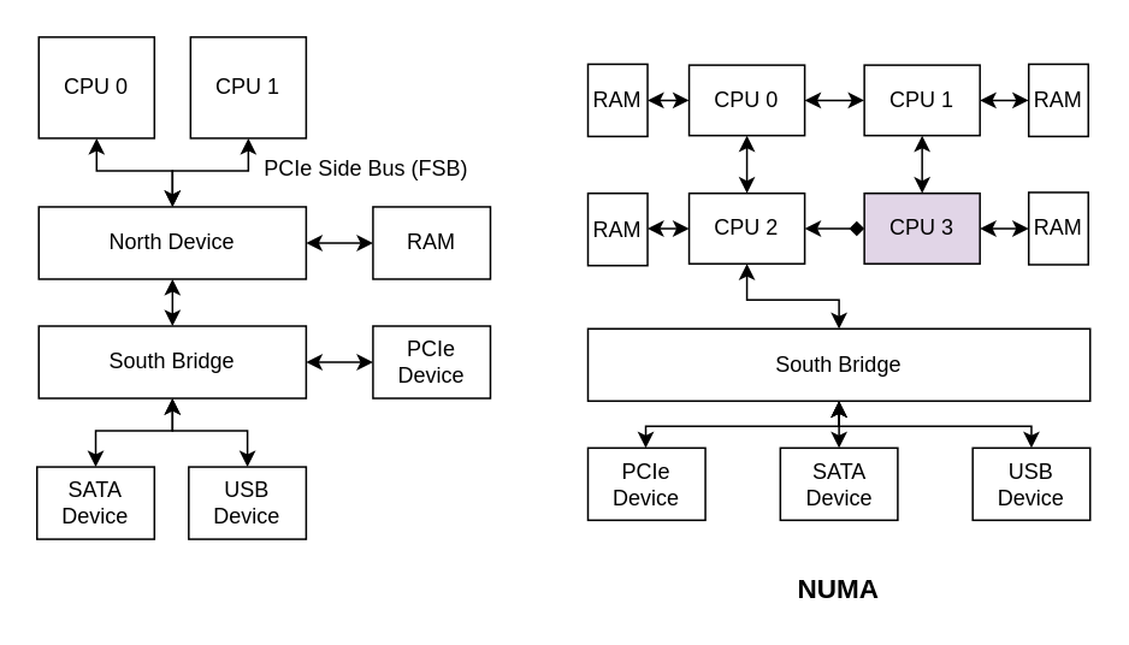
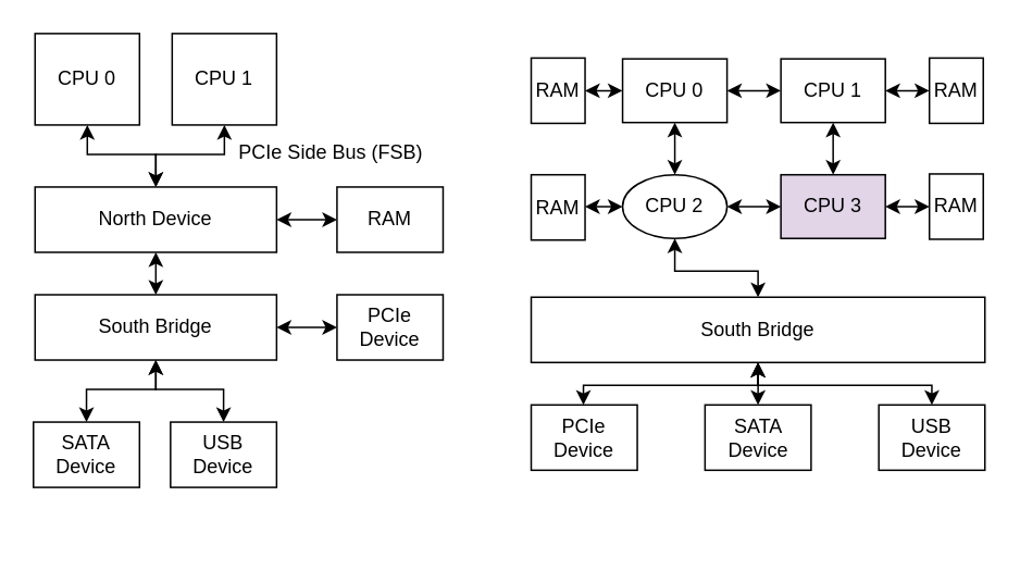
- <mxCell id="26" value="CPU 2" style="rounded=0;whiteSpace=wrap;html=1;" vertex="1" parent="1"><mxGeometry x="381" y="106.5" width="64" height="39" as="geometry" /></mxCell>
+ <mxCell id="26" value="CPU 2" style="ellipse;whiteSpace=wrap;html=1;" vertex="1" parent="1"><mxGeometry x="381" y="106.5" width="64" height="39" as="geometry" /></mxCell>
- <mxCell id="24" style="edgeStyle=orthogonalEdgeStyle;rounded=0;orthogonalLoop=1;jettySize=auto;html=1;entryX=0;entryY=0.5;entryDx=0;entryDy=0;startArrow=classic;startFill=1;strokeWidth=1;endArrow=diamond;" edge="1" parent="1" source="26" target="28"><mxGeometry relative="1" as="geometry" /></mxCell>
+ <mxCell id="24" style="edgeStyle=orthogonalEdgeStyle;rounded=0;orthogonalLoop=1;jettySize=auto;html=1;entryX=0;entryY=0.5;entryDx=0;entryDy=0;startArrow=classic;startFill=1;strokeWidth=1;" edge="1" parent="1" source="26" target="28"><mxGeometry relative="1" as="geometry" /></mxCell>
- <mxCell id="42" value="&lt;b&gt;&lt;font style=&quot;font-size: 15px&quot;&gt;NUMA&lt;/font&gt;&lt;/b&gt;" style="text;html=1;strokeColor=none;fillColor=none;align=center;verticalAlign=middle;whiteSpace=wrap;rounded=0;" vertex="1" parent="1"><mxGeometry x="444" y="315" width="40" height="20" as="geometry" /></mxCell>
